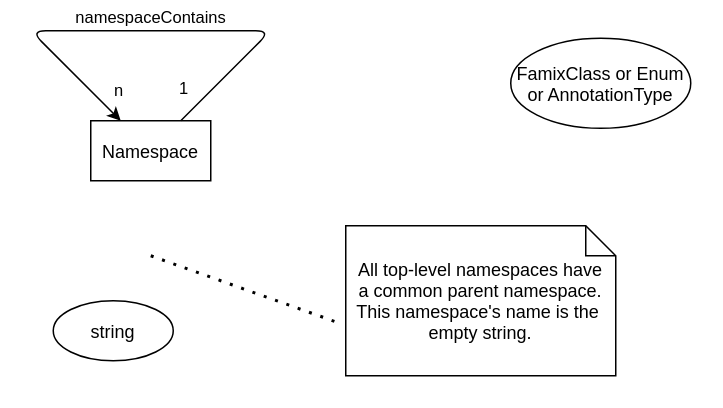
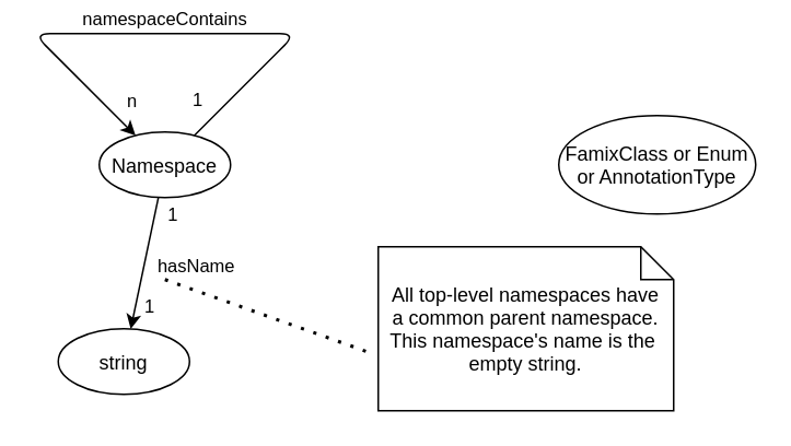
- <mxCell id="7" value="FamixClass or Enum&#10;or AnnotationType" style="ellipse;" vertex="1" parent="1"><mxGeometry x="340" y="25" width="120" height="60" as="geometry" /></mxCell>
+ <mxCell id="7" value="FamixClass or Enum&#10;or AnnotationType" style="ellipse;" vertex="1" parent="1"><mxGeometry x="340" y="70" width="120" height="60" as="geometry" /></mxCell>
- <mxCell id="2" value="Namespace" style="rounded=0;" vertex="1" parent="1"><mxGeometry x="60" y="80" width="80" height="40" as="geometry" /></mxCell>
+ <mxCell id="2" value="Namespace" style="ellipse;" vertex="1" parent="1"><mxGeometry x="60" y="80" width="80" height="40" as="geometry" /></mxCell>
+ <mxCell id="9" value="" style="endArrow=classic;" edge="1" parent="1" source="2" target="8"><mxGeometry width="50" height="50" relative="1" as="geometry"><mxPoint x="150" y="110" as="sourcePoint" /><mxPoint x="350" y="110" as="targetPoint" /></mxGeometry></mxCell>
+ <mxCell id="10" value="hasName" style="edgeLabel;align=center;verticalAlign=middle;resizable=0;points=[];" vertex="1" connectable="0" parent="9"><mxGeometry x="-0.179" y="3" relative="1" as="geometry"><mxPoint x="27" y="7" as="offset" /></mxGeometry></mxCell>
+ <mxCell id="11" value="1" style="edgeLabel;align=center;verticalAlign=middle;resizable=0;points=[];" vertex="1" connectable="0" parent="9"><mxGeometry x="-0.85" y="1" relative="1" as="geometry"><mxPoint x="9" y="4" as="offset" /></mxGeometry></mxCell>
+ <mxCell id="12" value="1" style="edgeLabel;align=center;verticalAlign=middle;resizable=0;points=[];" vertex="1" connectable="0" parent="9"><mxGeometry x="0.836" y="2" relative="1" as="geometry"><mxPoint x="8" y="-8" as="offset" /></mxGeometry></mxCell>
